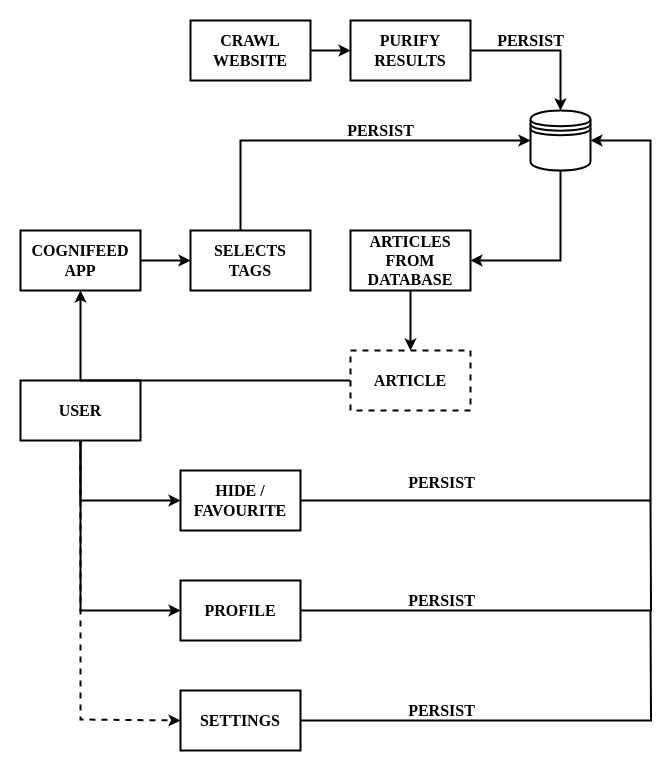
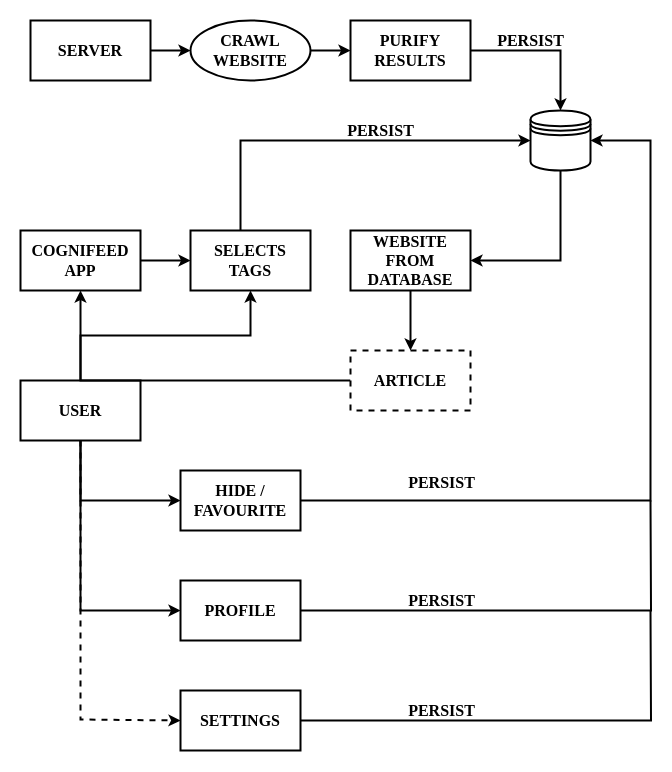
+ <mxCell id="16" value="SERVER" style="rounded=0;whiteSpace=wrap;html=1;fontFamily=Times New Roman;fontSize=16;strokeWidth=2;fontStyle=1" vertex="1" parent="1"><mxGeometry x="30" y="20" width="120" height="60" as="geometry" /></mxCell>
+ <mxCell id="15" style="edgeStyle=orthogonalEdgeStyle;rounded=0;orthogonalLoop=1;jettySize=auto;html=1;entryX=0;entryY=0.5;entryDx=0;entryDy=0;fontFamily=Times New Roman;fontSize=16;strokeWidth=2;fontStyle=1" edge="1" parent="1" source="16" target="14"><mxGeometry relative="1" as="geometry" /></mxCell>
- <mxCell id="14" value="CRAWL WEBSITE" style="rounded=0;whiteSpace=wrap;html=1;fontFamily=Times New Roman;fontSize=16;strokeWidth=2;fontStyle=1" vertex="1" parent="1"><mxGeometry x="190" y="20" width="120" height="60" as="geometry" /></mxCell>
+ <mxCell id="14" value="CRAWL WEBSITE" style="ellipse;whiteSpace=wrap;html=1;fontFamily=Times New Roman;fontSize=16;strokeWidth=2;fontStyle=1;" vertex="1" parent="1"><mxGeometry x="190" y="20" width="120" height="60" as="geometry" /></mxCell>
- <mxCell id="8" value="ARTICLES FROM DATABASE" style="rounded=0;whiteSpace=wrap;html=1;fontFamily=Times New Roman;fontSize=16;strokeWidth=2;fontStyle=1" vertex="1" parent="1"><mxGeometry x="350" y="230" width="120" height="60" as="geometry" /></mxCell>
+ <mxCell id="8" value="WEBSITE FROM DATABASE" style="rounded=0;whiteSpace=wrap;html=1;fontFamily=Times New Roman;fontSize=16;strokeWidth=2;fontStyle=1" vertex="1" parent="1"><mxGeometry x="350" y="230" width="120" height="60" as="geometry" /></mxCell>
+ <mxCell id="4" style="edgeStyle=orthogonalEdgeStyle;rounded=0;orthogonalLoop=1;jettySize=auto;html=1;fontFamily=Times New Roman;fontSize=16;endArrow=classic;endFill=1;exitX=0.5;exitY=0;exitDx=0;exitDy=0;strokeWidth=2;fontStyle=1" edge="1" parent="1" source="20" target="6"><mxGeometry relative="1" as="geometry"><mxPoint x="250" y="330" as="sourcePoint" /></mxGeometry></mxCell>
